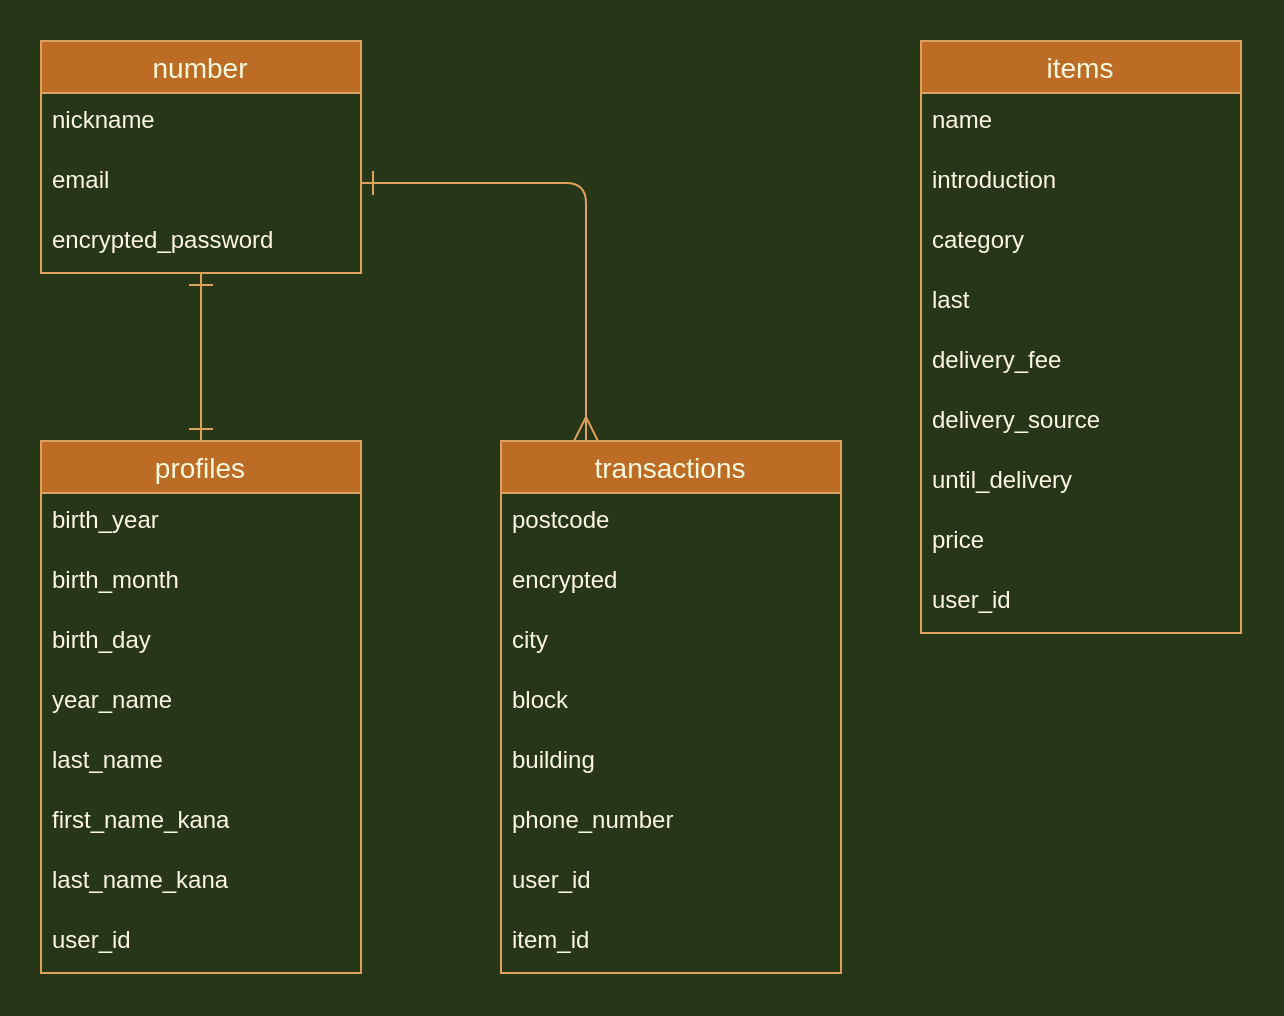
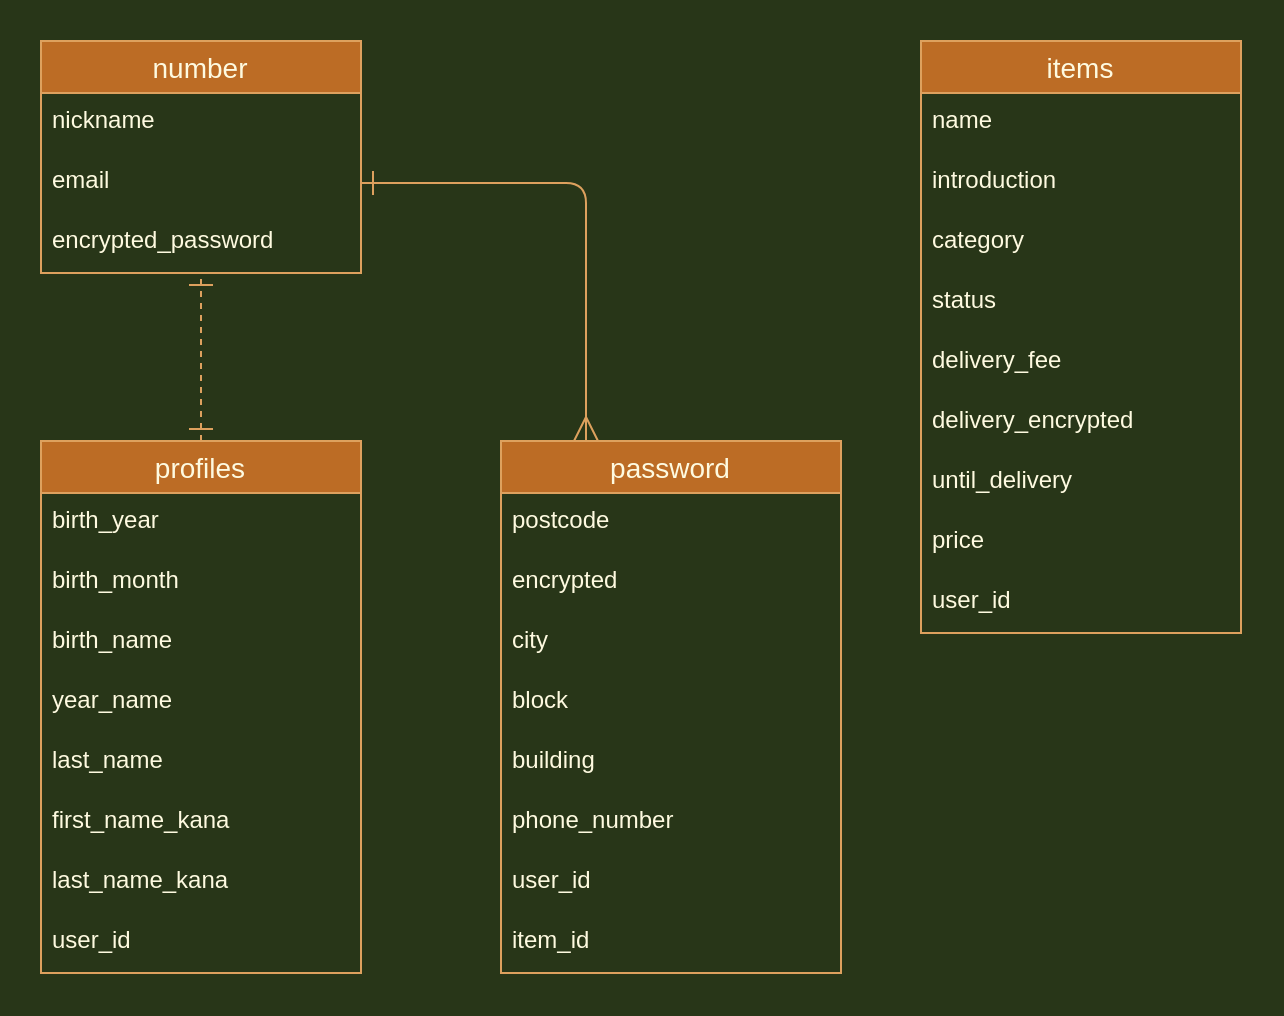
- <mxCell id="6" value="last" style="text;strokeColor=none;fillColor=none;spacingLeft=4;spacingRight=4;overflow=hidden;rotatable=0;points=[[0,0.5],[1,0.5]];portConstraint=eastwest;fontSize=12;fontColor=#FEFAE0;" parent="2" vertex="1"><mxGeometry y="116" width="160" height="30" as="geometry" /></mxCell>
+ <mxCell id="6" value="status" style="text;strokeColor=none;fillColor=none;spacingLeft=4;spacingRight=4;overflow=hidden;rotatable=0;points=[[0,0.5],[1,0.5]];portConstraint=eastwest;fontSize=12;fontColor=#FEFAE0;" parent="2" vertex="1"><mxGeometry y="116" width="160" height="30" as="geometry" /></mxCell>
- <mxCell id="25" style="edgeStyle=orthogonalEdgeStyle;rounded=1;sketch=0;jumpStyle=none;orthogonalLoop=1;jettySize=auto;html=1;exitX=0.5;exitY=0;exitDx=0;exitDy=0;entryX=0.5;entryY=1;entryDx=0;entryDy=0;fontColor=#FEFAE0;startArrow=ERone;startFill=0;endArrow=ERone;endFill=0;startSize=10;endSize=10;strokeColor=#DDA15E;fillColor=#BC6C25;labelBackgroundColor=#283618;" parent="1" source="26" target="12" edge="1"><mxGeometry relative="1" as="geometry" /></mxCell>
+ <mxCell id="25" style="edgeStyle=orthogonalEdgeStyle;rounded=1;sketch=0;jumpStyle=none;orthogonalLoop=1;jettySize=auto;html=1;exitX=0.5;exitY=0;exitDx=0;exitDy=0;entryX=0.5;entryY=1;entryDx=0;entryDy=0;fontColor=#FEFAE0;startArrow=ERone;startFill=0;endArrow=ERone;endFill=0;startSize=10;endSize=10;strokeColor=#DDA15E;fillColor=#BC6C25;labelBackgroundColor=#283618;dashed=1;" parent="1" source="26" target="12" edge="1"><mxGeometry relative="1" as="geometry" /></mxCell>
- <mxCell id="8" value="delivery_source&#10;&#10;" style="text;strokeColor=none;fillColor=none;spacingLeft=4;spacingRight=4;overflow=hidden;rotatable=0;points=[[0,0.5],[1,0.5]];portConstraint=eastwest;fontSize=12;fontColor=#FEFAE0;" parent="2" vertex="1"><mxGeometry y="176" width="160" height="30" as="geometry" /></mxCell>
+ <mxCell id="8" value="delivery_encrypted&#10;&#10;" style="text;strokeColor=none;fillColor=none;spacingLeft=4;spacingRight=4;overflow=hidden;rotatable=0;points=[[0,0.5],[1,0.5]];portConstraint=eastwest;fontSize=12;fontColor=#FEFAE0;" parent="2" vertex="1"><mxGeometry y="176" width="160" height="30" as="geometry" /></mxCell>
- <mxCell id="16" value="transactions" style="swimlane;fontStyle=0;childLayout=stackLayout;horizontal=1;startSize=26;horizontalStack=0;resizeParent=1;resizeParentMax=0;resizeLast=0;collapsible=1;marginBottom=0;align=center;fontSize=14;rounded=0;sketch=0;fontColor=#FEFAE0;strokeColor=#DDA15E;fillColor=#BC6C25;" parent="1" vertex="1"><mxGeometry x="250" y="220" width="170" height="266" as="geometry" /></mxCell>
+ <mxCell id="16" value="password" style="swimlane;fontStyle=0;childLayout=stackLayout;horizontal=1;startSize=26;horizontalStack=0;resizeParent=1;resizeParentMax=0;resizeLast=0;collapsible=1;marginBottom=0;align=center;fontSize=14;rounded=0;sketch=0;fontColor=#FEFAE0;strokeColor=#DDA15E;fillColor=#BC6C25;" parent="1" vertex="1"><mxGeometry x="250" y="220" width="170" height="266" as="geometry" /></mxCell>
- <mxCell id="29" value="birth_day" style="text;strokeColor=none;fillColor=none;spacingLeft=4;spacingRight=4;overflow=hidden;rotatable=0;points=[[0,0.5],[1,0.5]];portConstraint=eastwest;fontSize=12;fontColor=#FEFAE0;" parent="26" vertex="1"><mxGeometry y="86" width="160" height="30" as="geometry" /></mxCell>
+ <mxCell id="29" value="birth_name" style="text;strokeColor=none;fillColor=none;spacingLeft=4;spacingRight=4;overflow=hidden;rotatable=0;points=[[0,0.5],[1,0.5]];portConstraint=eastwest;fontSize=12;fontColor=#FEFAE0;" parent="26" vertex="1"><mxGeometry y="86" width="160" height="30" as="geometry" /></mxCell>
